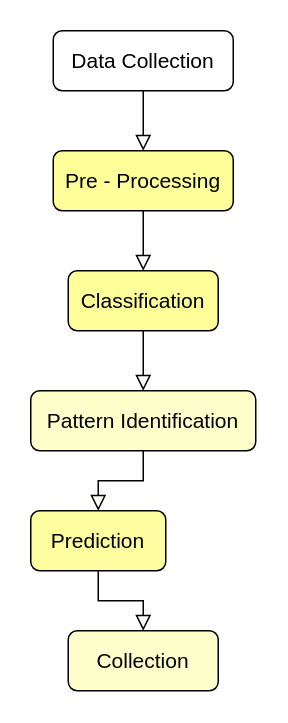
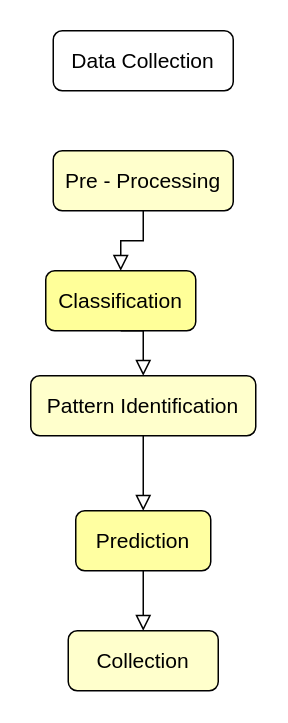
- <mxCell id="13" value="" style="rounded=0;html=1;jettySize=auto;orthogonalLoop=1;fontSize=11;endArrow=block;endFill=0;endSize=8;strokeWidth=1;shadow=0;labelBackgroundColor=none;edgeStyle=orthogonalEdgeStyle;entryX=0.5;entryY=0;entryDx=0;entryDy=0;exitX=0.5;exitY=1;exitDx=0;exitDy=0;" edge="1" parent="1" source="3" target="12"><mxGeometry relative="1" as="geometry"><mxPoint x="105" y="150" as="sourcePoint" /><mxPoint x="105" y="190" as="targetPoint" /></mxGeometry></mxCell>
- <mxCell id="12" value="&lt;font style=&quot;font-size: 14px;&quot;&gt;Pre - Processing&lt;/font&gt;" style="rounded=1;whiteSpace=wrap;html=1;fontSize=12;glass=0;strokeWidth=1;shadow=0;fillColor=#ffff99;" vertex="1" parent="1"><mxGeometry x="35" y="100" width="120" height="40" as="geometry" /></mxCell>
+ <mxCell id="12" value="&lt;font style=&quot;font-size: 14px;&quot;&gt;Pre - Processing&lt;/font&gt;" style="rounded=1;whiteSpace=wrap;html=1;fontSize=12;glass=0;strokeWidth=1;shadow=0;fillColor=#FFFFCC;" vertex="1" parent="1"><mxGeometry x="35" y="100" width="120" height="40" as="geometry" /></mxCell>
- <mxCell id="4" value="&lt;font style=&quot;font-size: 14px;&quot;&gt;Classification&lt;/font&gt;" style="rounded=1;whiteSpace=wrap;html=1;fontSize=12;glass=0;strokeWidth=1;shadow=0;fillColor=#FFFF99;" vertex="1" parent="1"><mxGeometry x="45" y="180" width="100" height="40" as="geometry" /></mxCell>
+ <mxCell id="4" value="&lt;font style=&quot;font-size: 14px;&quot;&gt;Classification&lt;/font&gt;" style="rounded=1;whiteSpace=wrap;html=1;fontSize=12;glass=0;strokeWidth=1;shadow=0;fillColor=#FFFF99;" vertex="1" parent="1"><mxGeometry x="30" y="180" width="100" height="40" as="geometry" /></mxCell>
- <mxCell id="2" value="&lt;font style=&quot;font-size: 14px;&quot;&gt;Pattern Identification&lt;/font&gt;" style="rounded=1;whiteSpace=wrap;html=1;fontSize=12;glass=0;strokeWidth=1;shadow=0;fillColor=#FFFFCC;" vertex="1" parent="1"><mxGeometry x="20" width="150" height="40" as="geometry" y="260" /></mxCell>
+ <mxCell id="2" value="&lt;font style=&quot;font-size: 14px;&quot;&gt;Pattern Identification&lt;/font&gt;" style="rounded=1;whiteSpace=wrap;html=1;fontSize=12;glass=0;strokeWidth=1;shadow=0;fillColor=#FFFFCC;" vertex="1" parent="1"><mxGeometry x="20" y="250" width="150" height="40" as="geometry" /></mxCell>
- <mxCell id="5" value="&lt;font style=&quot;font-size: 14px;&quot;&gt;Prediction&lt;/font&gt;" style="rounded=1;whiteSpace=wrap;html=1;fontSize=12;glass=0;strokeWidth=1;shadow=0;fillColor=#FFFFA1;" vertex="1" parent="1"><mxGeometry x="20" y="340" width="90" height="40" as="geometry" /></mxCell>
+ <mxCell id="5" value="&lt;font style=&quot;font-size: 14px;&quot;&gt;Prediction&lt;/font&gt;" style="rounded=1;whiteSpace=wrap;html=1;fontSize=12;glass=0;strokeWidth=1;shadow=0;fillColor=#FFFFA1;" vertex="1" parent="1"><mxGeometry x="50" y="340" width="90" height="40" as="geometry" /></mxCell>
